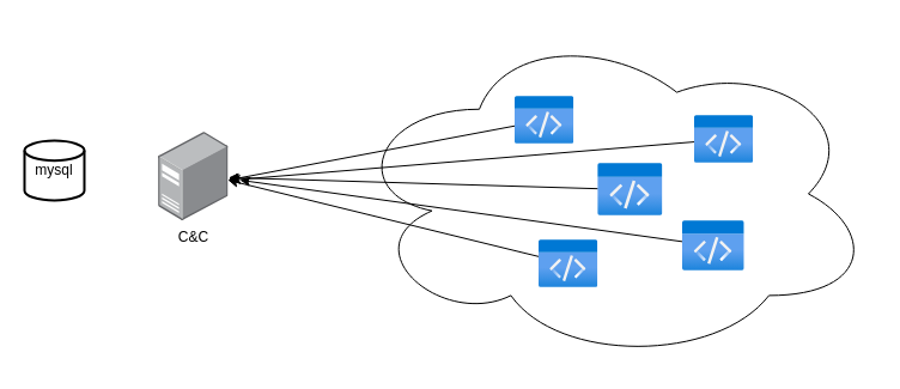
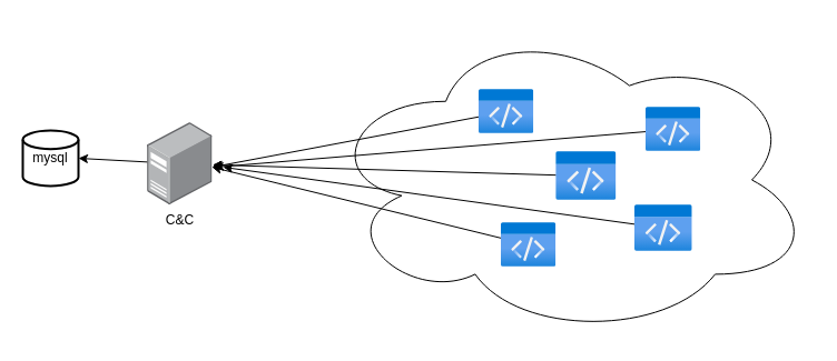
+ <mxCell id="2" style="edgeStyle=none;html=1;entryX=1;entryY=0.5;entryDx=0;entryDy=0;entryPerimeter=0;" parent="1" source="3" target="4" edge="1"><mxGeometry relative="1" as="geometry" /></mxCell>
